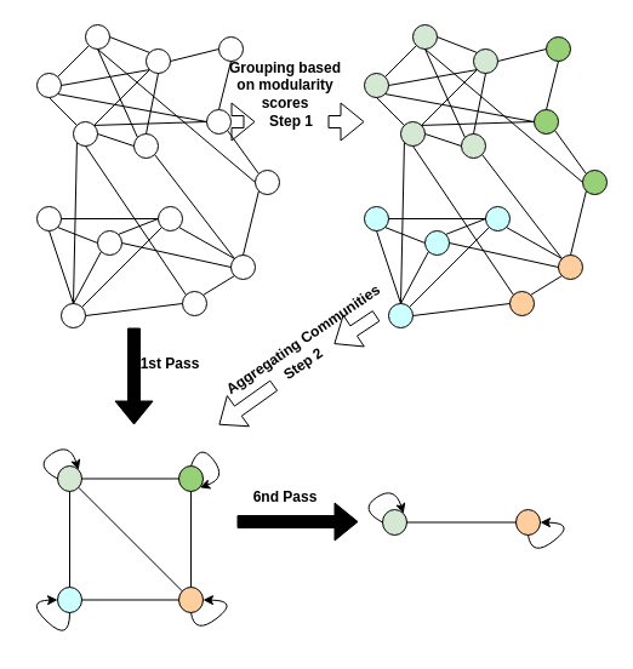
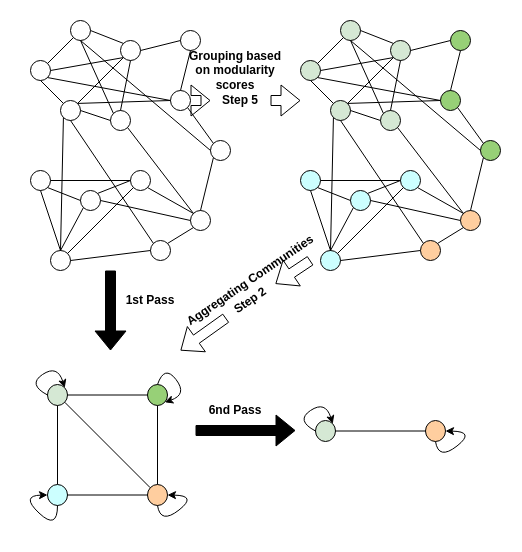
- <mxCell id="112" value="&lt;b&gt;Step 1&lt;/b&gt;" style="text;html=1;strokeColor=none;fillColor=none;align=center;verticalAlign=middle;whiteSpace=wrap;rounded=0;" vertex="1" parent="1"><mxGeometry x="210" y="90" width="60" height="20" as="geometry" /></mxCell>
+ <mxCell id="112" value="&lt;b&gt;Step 5&lt;/b&gt;" style="text;html=1;strokeColor=none;fillColor=none;align=center;verticalAlign=middle;whiteSpace=wrap;rounded=0;" vertex="1" parent="1"><mxGeometry x="210" y="90" width="60" height="20" as="geometry" /></mxCell>
- <mxCell id="87" value="&lt;b&gt;1st Pass&lt;/b&gt;" style="text;html=1;strokeColor=none;fillColor=none;align=center;verticalAlign=middle;whiteSpace=wrap;rounded=0;" vertex="1" parent="1"><mxGeometry x="110" y="290" width="60" height="20" as="geometry" /></mxCell>
+ <mxCell id="87" value="&lt;b&gt;1st Pass&lt;/b&gt;" style="text;html=1;strokeColor=none;fillColor=none;align=center;verticalAlign=middle;whiteSpace=wrap;rounded=0;" vertex="1" parent="1"><mxGeometry x="120" y="290" width="60" height="20" as="geometry" /></mxCell>
